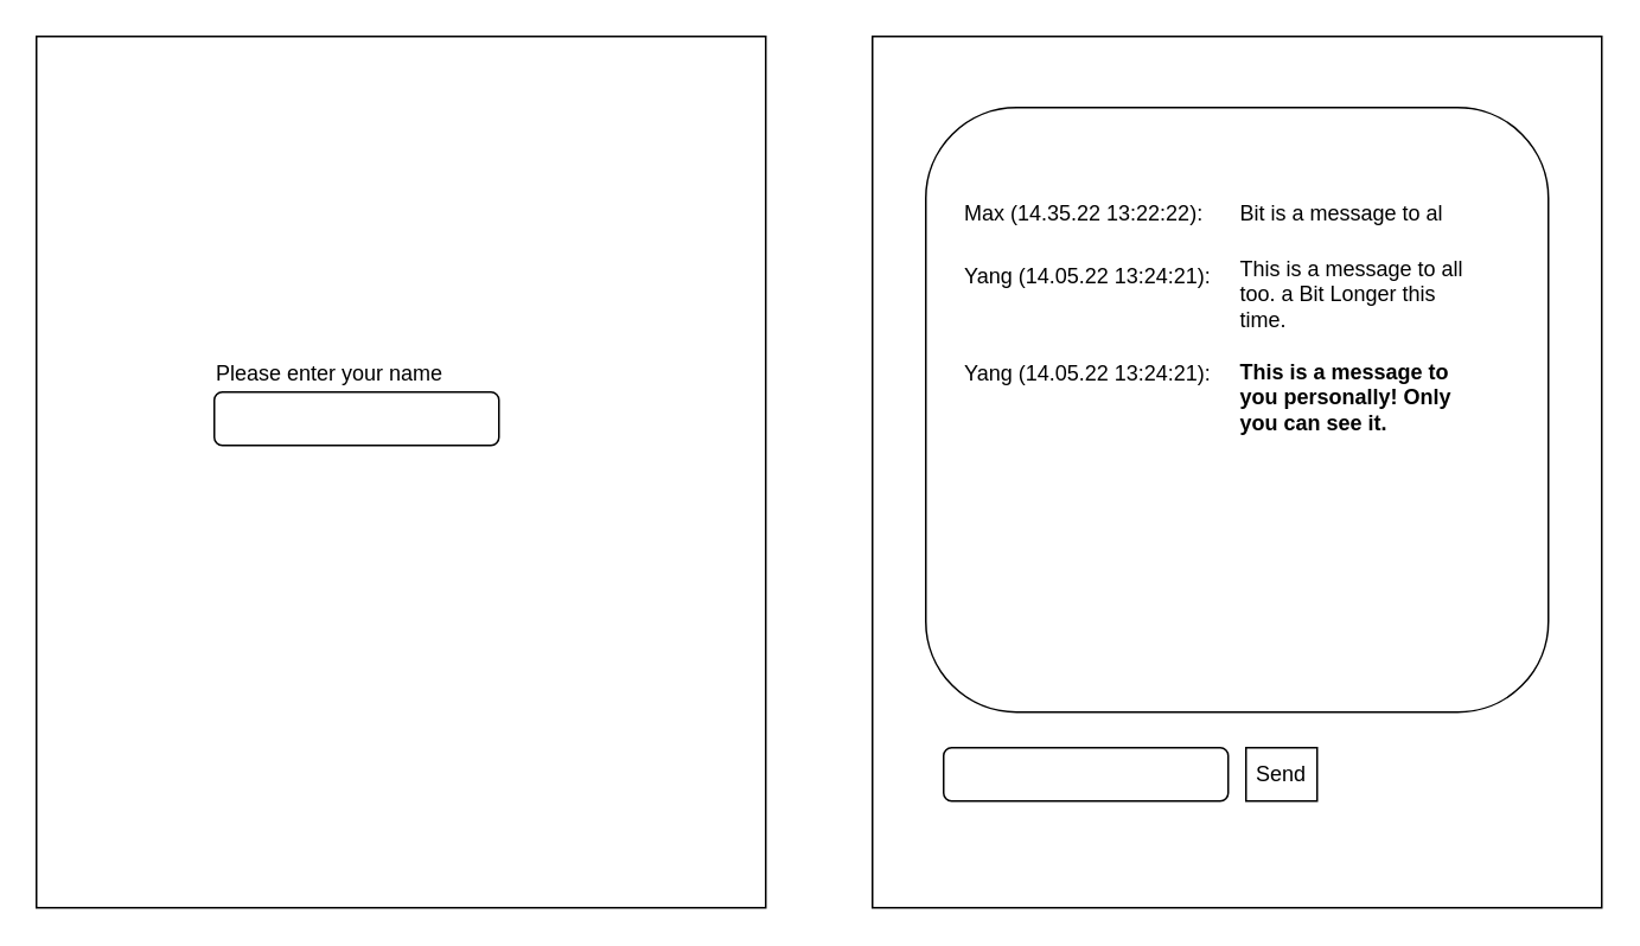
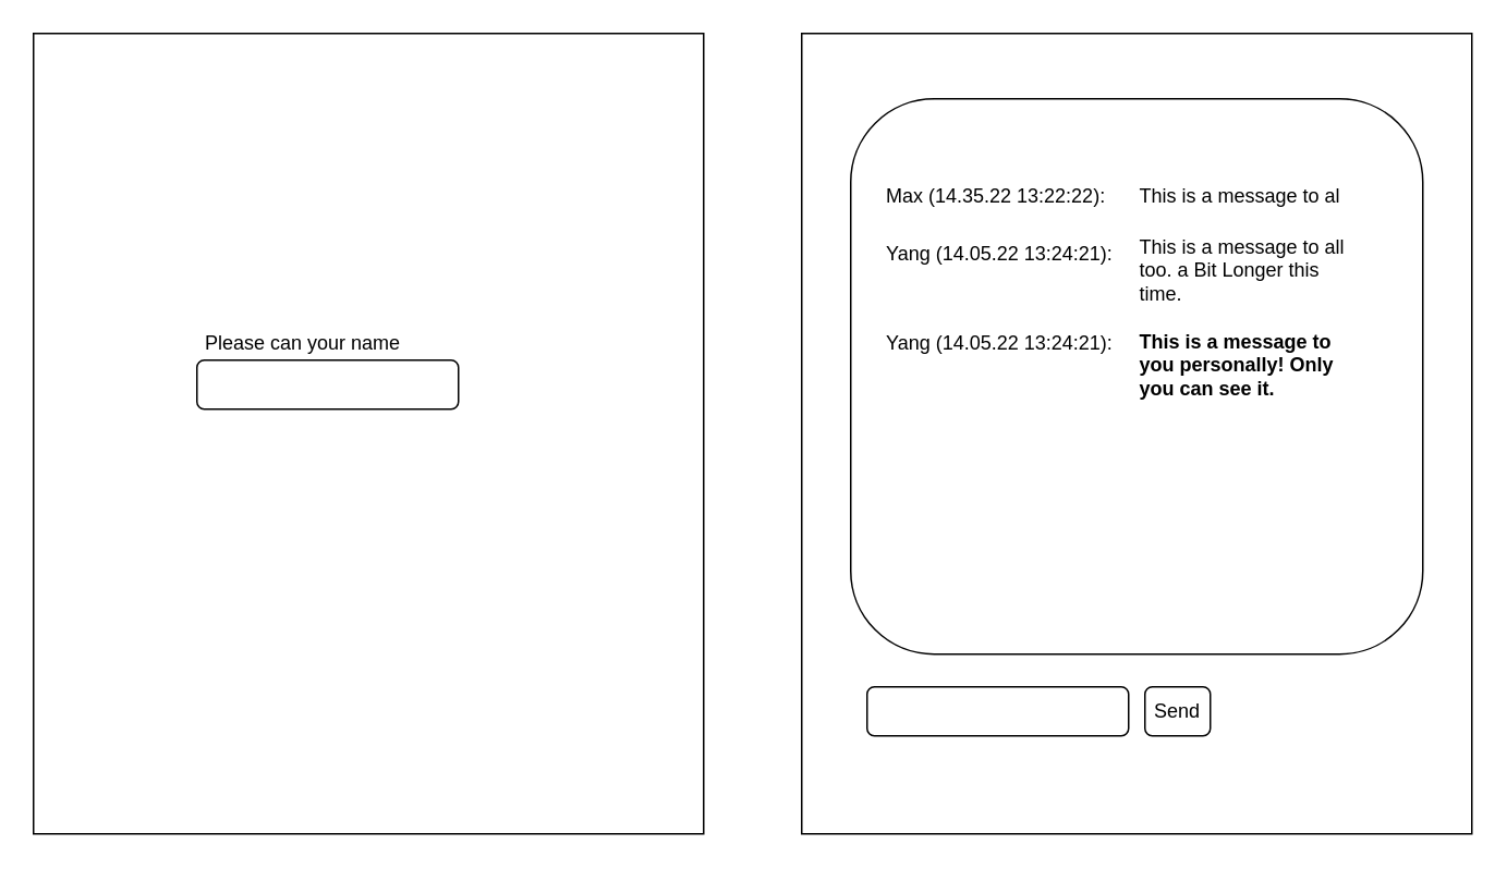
- <mxCell id="11" value="&lt;span style=&quot;&quot;&gt;Bit is a message to al&lt;/span&gt;" style="text;html=1;strokeColor=none;fillColor=none;align=left;verticalAlign=middle;whiteSpace=wrap;rounded=0;shadow=1;" vertex="1" parent="1"><mxGeometry x="695" y="110" width="180" height="20" as="geometry" /></mxCell>
+ <mxCell id="11" value="&lt;span style=&quot;&quot;&gt;This is a message to al&lt;/span&gt;" style="text;html=1;strokeColor=none;fillColor=none;align=left;verticalAlign=middle;whiteSpace=wrap;rounded=0;shadow=1;" vertex="1" parent="1"><mxGeometry x="695" y="110" width="180" height="20" as="geometry" /></mxCell>
- <mxCell id="3" value="Please enter your name" style="text;html=1;strokeColor=none;fillColor=none;align=center;verticalAlign=middle;whiteSpace=wrap;rounded=0;" vertex="1" parent="1"><mxGeometry x="110" y="200" width="150" height="20" as="geometry" /></mxCell>
+ <mxCell id="3" value="Please can your name" style="text;html=1;strokeColor=none;fillColor=none;align=center;verticalAlign=middle;whiteSpace=wrap;rounded=0;" vertex="1" parent="1"><mxGeometry x="110" y="200" width="150" height="20" as="geometry" /></mxCell>
- <mxCell id="8" value="Send" style="whiteSpace=wrap;html=1;rounded=0;" vertex="1" parent="1"><mxGeometry x="700" y="420" width="40" height="30" as="geometry" /></mxCell>
+ <mxCell id="8" value="Send" style="rounded=1;whiteSpace=wrap;html=1;" vertex="1" parent="1"><mxGeometry x="700" y="420" width="40" height="30" as="geometry" /></mxCell>
